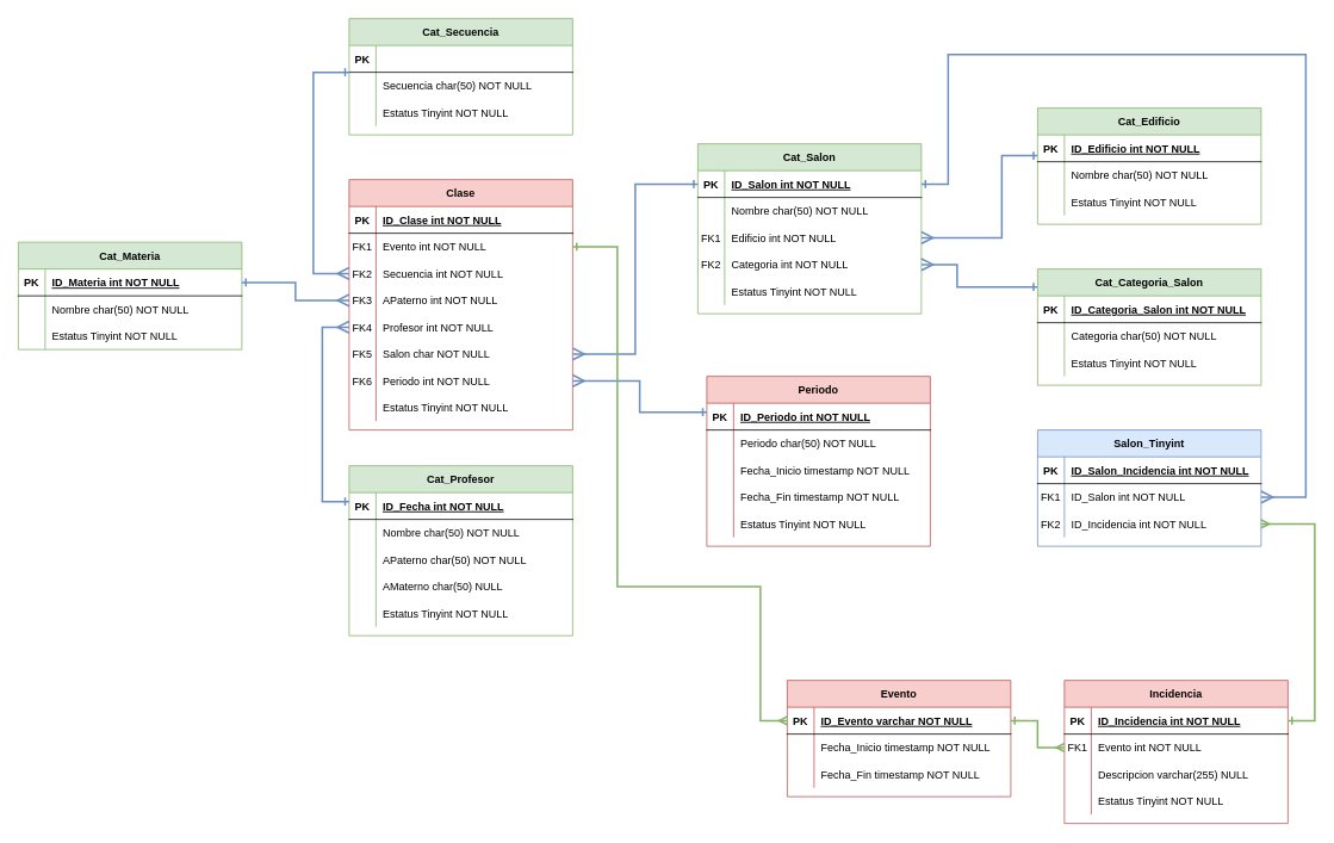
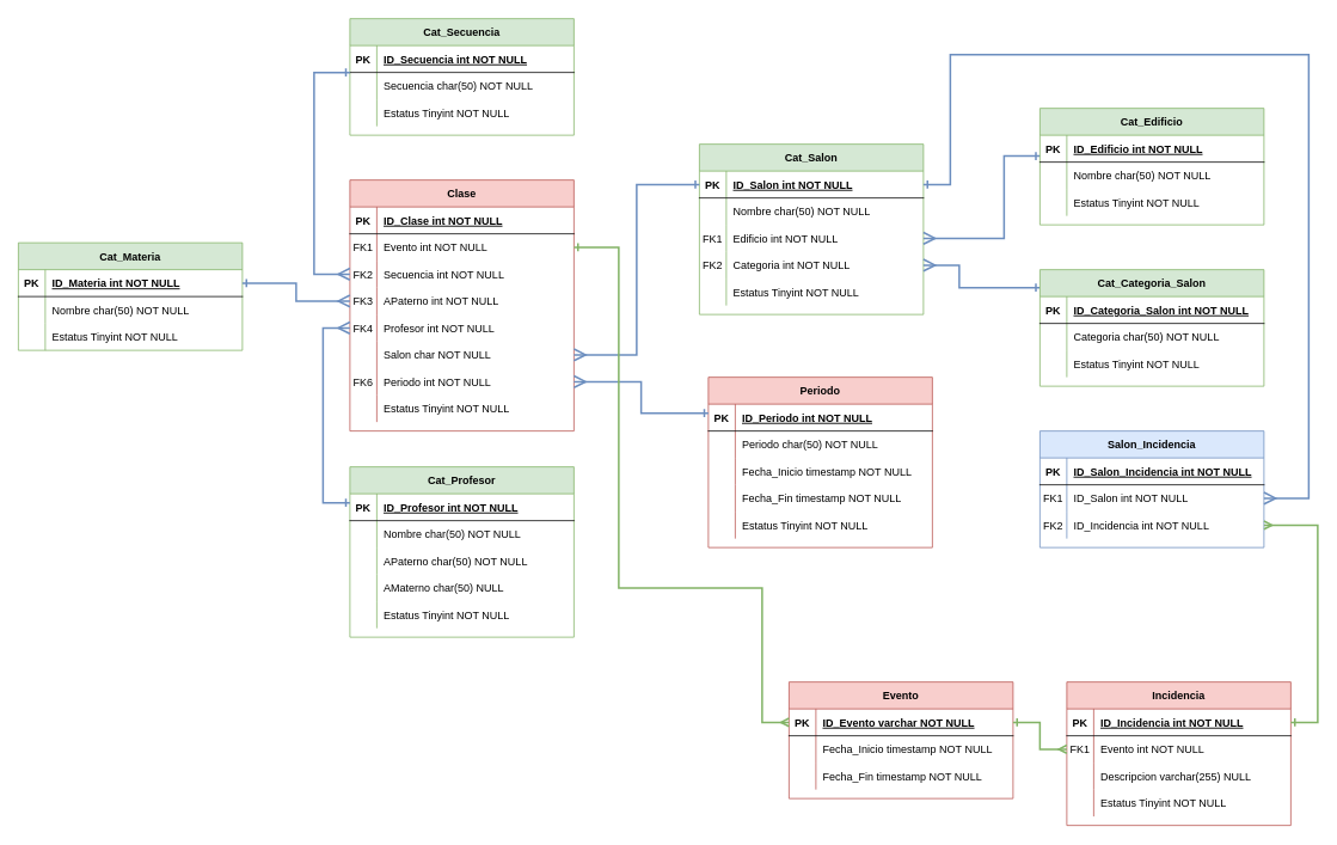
+ <mxCell id="31" value="ID_Secuencia int NOT NULL " style="shape=partialRectangle;overflow=hidden;connectable=0;fillColor=none;top=0;left=0;bottom=0;right=0;align=left;spacingLeft=6;fontStyle=5;" parent="29" vertex="1"><mxGeometry x="30" width="220" height="30" as="geometry"><mxRectangle width="220" height="30" as="alternateBounds" /></mxGeometry></mxCell>
- <mxCell id="93" value="FK5" style="shape=partialRectangle;overflow=hidden;connectable=0;fillColor=none;top=0;left=0;bottom=0;right=0;" parent="92" vertex="1"><mxGeometry width="30" height="30" as="geometry"><mxRectangle width="30" height="30" as="alternateBounds" /></mxGeometry></mxCell>
- <mxCell id="147" value="Salon_Tinyint" style="shape=table;startSize=30;container=1;collapsible=1;childLayout=tableLayout;fixedRows=1;rowLines=0;fontStyle=1;align=center;resizeLast=1;fillColor=#dae8fc;strokeColor=#6c8ebf;fontColor=#000000;" parent="1" vertex="1"><mxGeometry x="1160" y="480" width="250" height="130" as="geometry" /></mxCell>
+ <mxCell id="147" value="Salon_Incidencia" style="shape=table;startSize=30;container=1;collapsible=1;childLayout=tableLayout;fixedRows=1;rowLines=0;fontStyle=1;align=center;resizeLast=1;fillColor=#dae8fc;strokeColor=#6c8ebf;fontColor=#000000;" parent="1" vertex="1"><mxGeometry x="1160" y="480" width="250" height="130" as="geometry" /></mxCell>
- <mxCell id="104" value="ID_Fecha int NOT NULL " style="shape=partialRectangle;overflow=hidden;connectable=0;fillColor=none;top=0;left=0;bottom=0;right=0;align=left;spacingLeft=6;fontStyle=5;" parent="102" vertex="1"><mxGeometry x="30" width="220" height="30" as="geometry"><mxRectangle width="220" height="30" as="alternateBounds" /></mxGeometry></mxCell>
+ <mxCell id="104" value="ID_Profesor int NOT NULL " style="shape=partialRectangle;overflow=hidden;connectable=0;fillColor=none;top=0;left=0;bottom=0;right=0;align=left;spacingLeft=6;fontStyle=5;" parent="102" vertex="1"><mxGeometry x="30" width="220" height="30" as="geometry"><mxRectangle width="220" height="30" as="alternateBounds" /></mxGeometry></mxCell>
